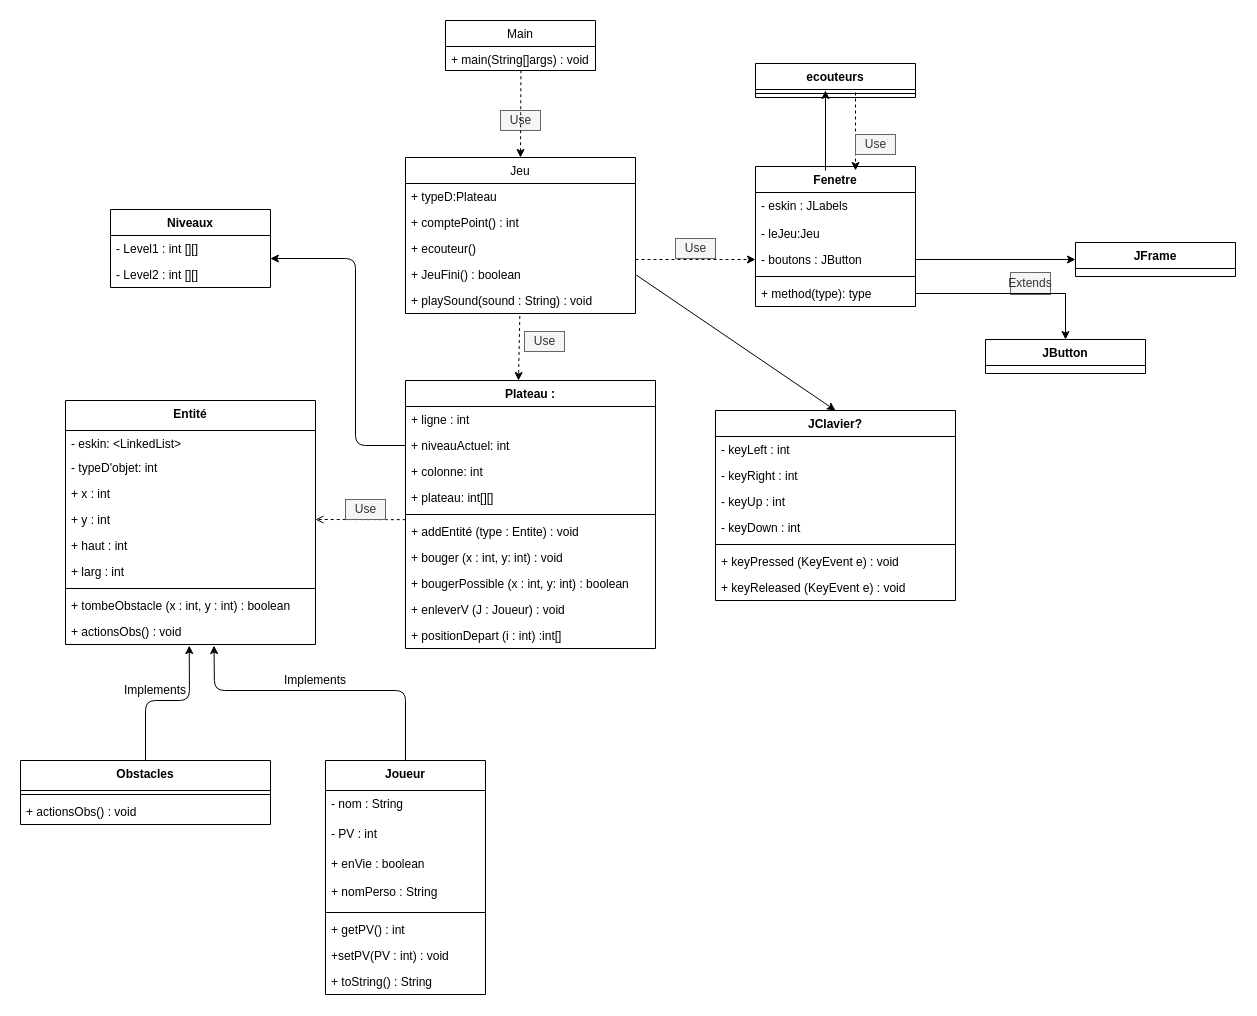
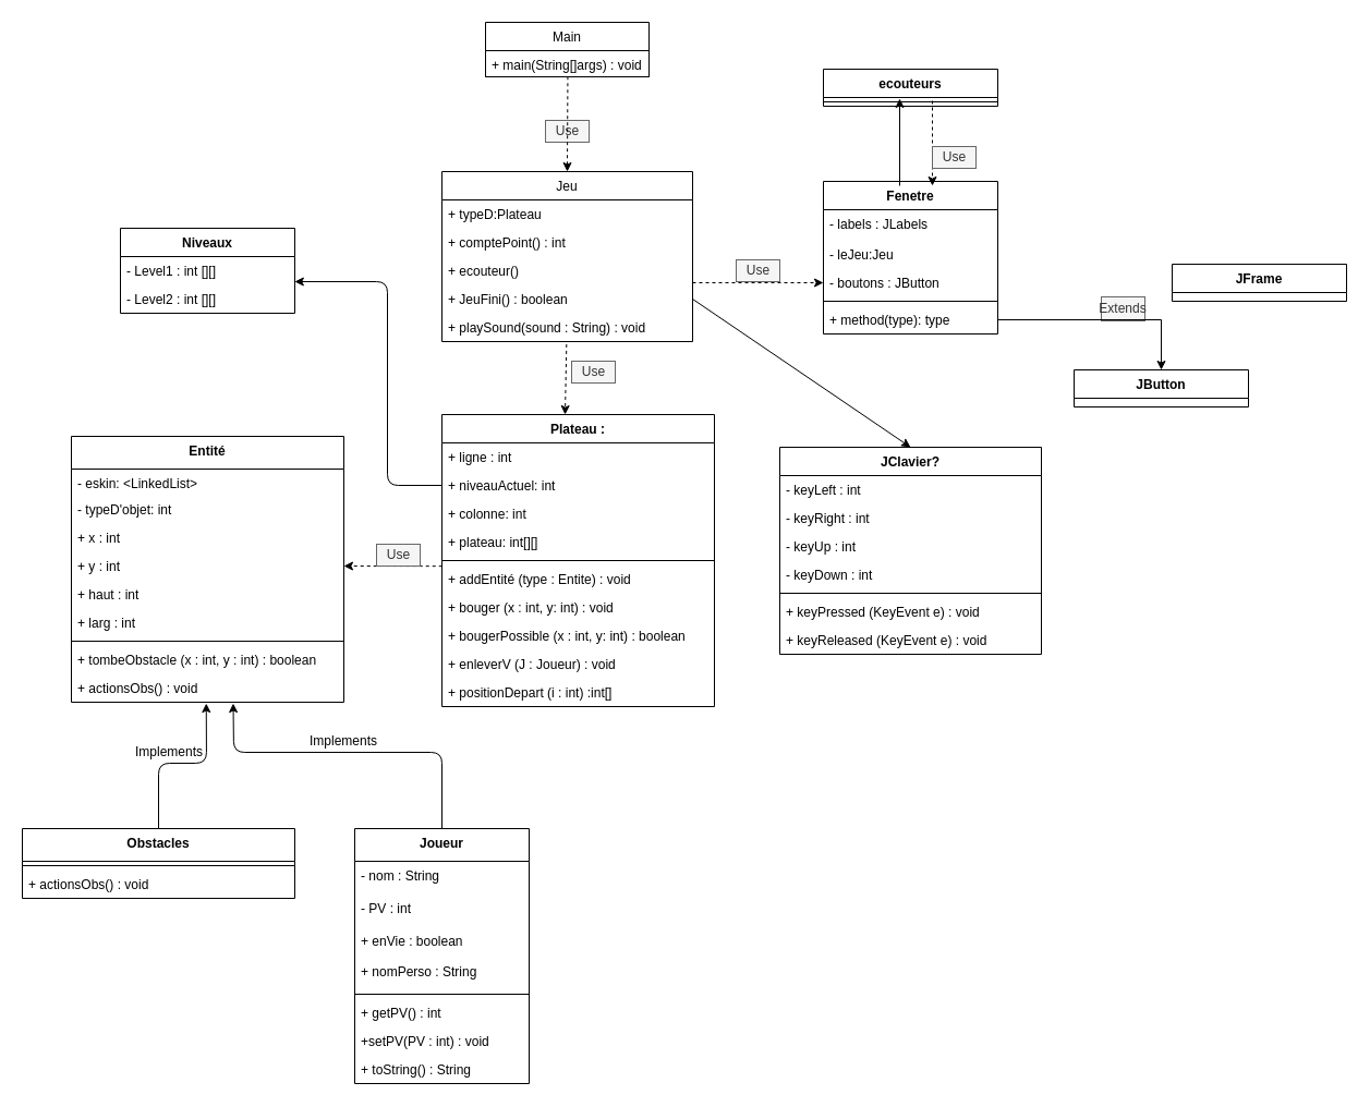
- <mxCell id="21" value="- eskin : JLabels" style="text;strokeColor=none;fillColor=none;align=left;verticalAlign=top;spacingLeft=4;spacingRight=4;overflow=hidden;rotatable=0;points=[[0,0.5],[1,0.5]];portConstraint=eastwest;" parent="20" vertex="1"><mxGeometry y="26" width="160" height="28" as="geometry" /></mxCell>
+ <mxCell id="21" value="- labels : JLabels" style="text;strokeColor=none;fillColor=none;align=left;verticalAlign=top;spacingLeft=4;spacingRight=4;overflow=hidden;rotatable=0;points=[[0,0.5],[1,0.5]];portConstraint=eastwest;" parent="20" vertex="1"><mxGeometry y="26" width="160" height="28" as="geometry" /></mxCell>
- <mxCell id="7" value="" style="endArrow=classic;html=1;exitX=1;exitY=0.5;exitDx=0;exitDy=0;entryX=0;entryY=0.5;entryDx=0;entryDy=0;" parent="1" source="23" target="27" edge="1"><mxGeometry width="50" height="50" relative="1" as="geometry"><mxPoint x="885" y="360" as="sourcePoint" /><mxPoint x="1085" y="242" as="targetPoint" /></mxGeometry></mxCell>
- <mxCell id="58" value="" style="endArrow=open;html=1;entryX=1;entryY=0.5;entryDx=0;entryDy=0;exitX=0.001;exitY=0.045;exitDx=0;exitDy=0;exitPerimeter=0;dashed=1;" parent="1" source="15" target="33" edge="1"><mxGeometry width="50" height="50" relative="1" as="geometry"><mxPoint x="665" y="715" as="sourcePoint" /><mxPoint x="715" y="665" as="targetPoint" /></mxGeometry></mxCell>
+ <mxCell id="58" value="" style="endArrow=classic;html=1;entryX=1;entryY=0.5;entryDx=0;entryDy=0;exitX=0.001;exitY=0.045;exitDx=0;exitDy=0;exitPerimeter=0;dashed=1;" parent="1" source="15" target="33" edge="1"><mxGeometry width="50" height="50" relative="1" as="geometry"><mxPoint x="665" y="715" as="sourcePoint" /><mxPoint x="715" y="665" as="targetPoint" /></mxGeometry></mxCell>
